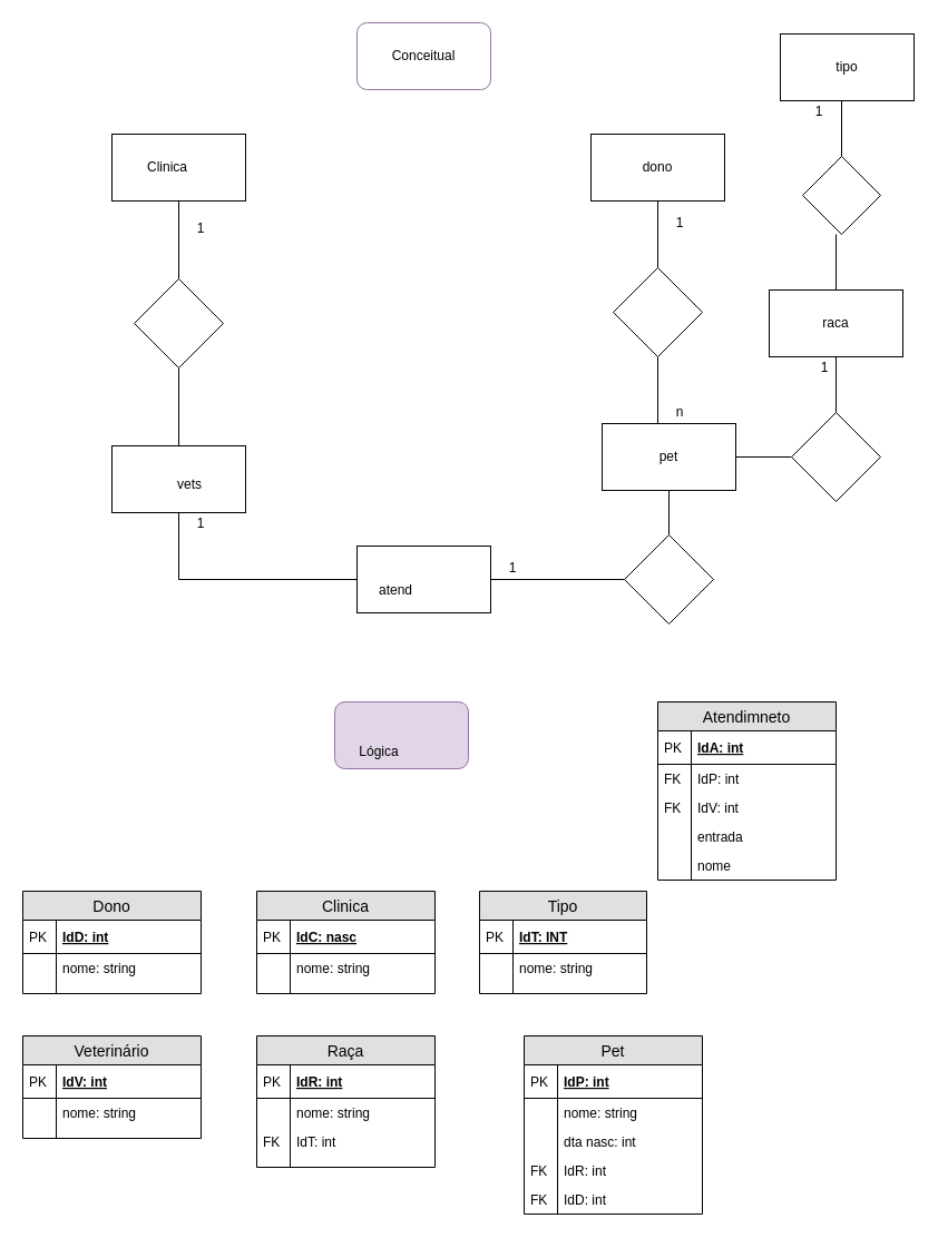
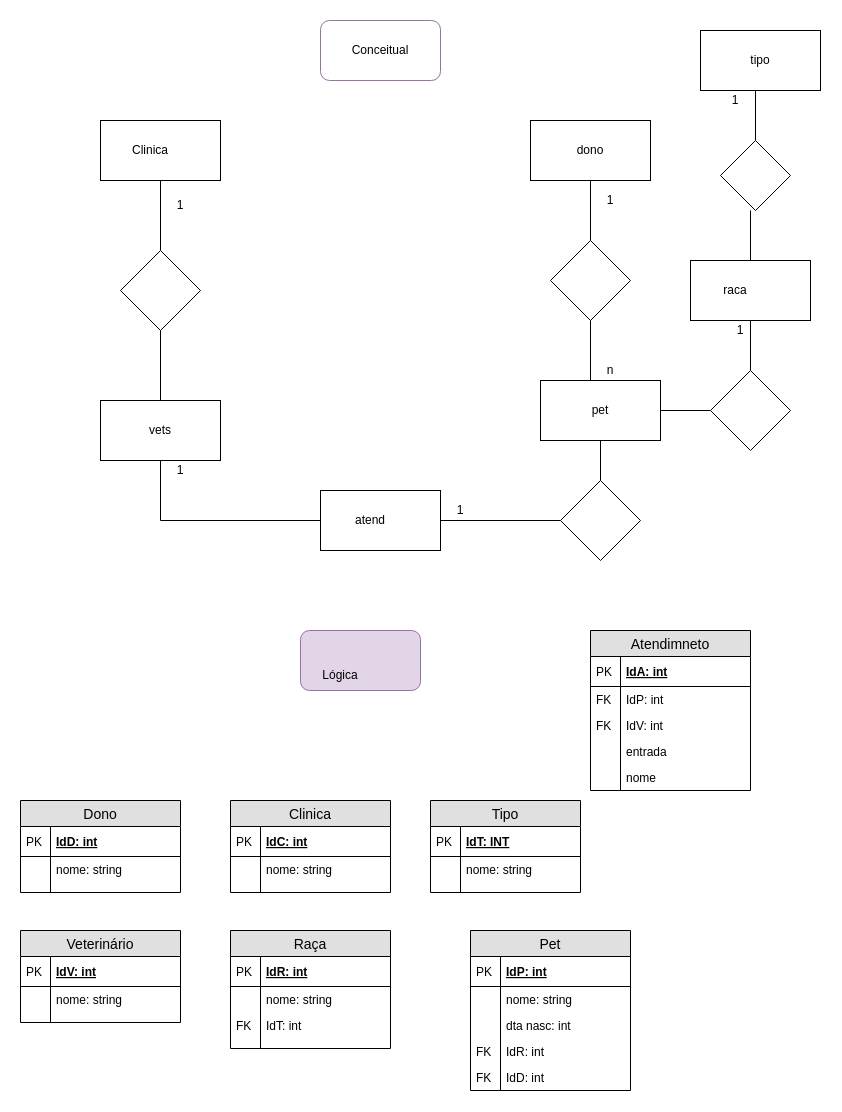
- <mxCell id="27" value="raca" style="text;html=1;strokeColor=none;fillColor=none;align=center;verticalAlign=middle;whiteSpace=wrap;rounded=0;" vertex="1" parent="1"><mxGeometry x="730" y="280" width="40" height="20" as="geometry" /></mxCell>
+ <mxCell id="27" value="raca" style="text;html=1;strokeColor=none;fillColor=none;align=center;verticalAlign=middle;whiteSpace=wrap;rounded=0;" vertex="1" parent="1"><mxGeometry x="715" y="280" width="40" height="20" as="geometry" /></mxCell>
- <mxCell id="17" value="vets" style="text;html=1;strokeColor=none;fillColor=none;align=center;verticalAlign=middle;whiteSpace=wrap;rounded=0;" vertex="1" parent="1"><mxGeometry x="150" y="425" width="40" height="20" as="geometry" /></mxCell>
+ <mxCell id="17" value="vets" style="text;html=1;strokeColor=none;fillColor=none;align=center;verticalAlign=middle;whiteSpace=wrap;rounded=0;" vertex="1" parent="1"><mxGeometry x="140" y="420" width="40" height="20" as="geometry" /></mxCell>
- <mxCell id="21" value="atend" style="text;html=1;strokeColor=none;fillColor=none;align=center;verticalAlign=middle;whiteSpace=wrap;rounded=0;" vertex="1" parent="1"><mxGeometry x="335" y="520" width="40" height="20" as="geometry" /></mxCell>
+ <mxCell id="21" value="atend" style="text;html=1;strokeColor=none;fillColor=none;align=center;verticalAlign=middle;whiteSpace=wrap;rounded=0;" vertex="1" parent="1"><mxGeometry x="350" y="510" width="40" height="20" as="geometry" /></mxCell>
- <mxCell id="58" value="IdC: nasc" style="shape=partialRectangle;top=0;left=0;right=0;bottom=1;align=left;verticalAlign=middle;fillColor=none;spacingLeft=34;spacingRight=4;overflow=hidden;rotatable=0;points=[[0,0.5],[1,0.5]];portConstraint=eastwest;dropTarget=0;fontStyle=5;fontSize=12;" vertex="1" parent="57"><mxGeometry y="26" width="160" height="30" as="geometry" /></mxCell>
+ <mxCell id="58" value="IdC: int" style="shape=partialRectangle;top=0;left=0;right=0;bottom=1;align=left;verticalAlign=middle;fillColor=none;spacingLeft=34;spacingRight=4;overflow=hidden;rotatable=0;points=[[0,0.5],[1,0.5]];portConstraint=eastwest;dropTarget=0;fontStyle=5;fontSize=12;" vertex="1" parent="57"><mxGeometry y="26" width="160" height="30" as="geometry" /></mxCell>
